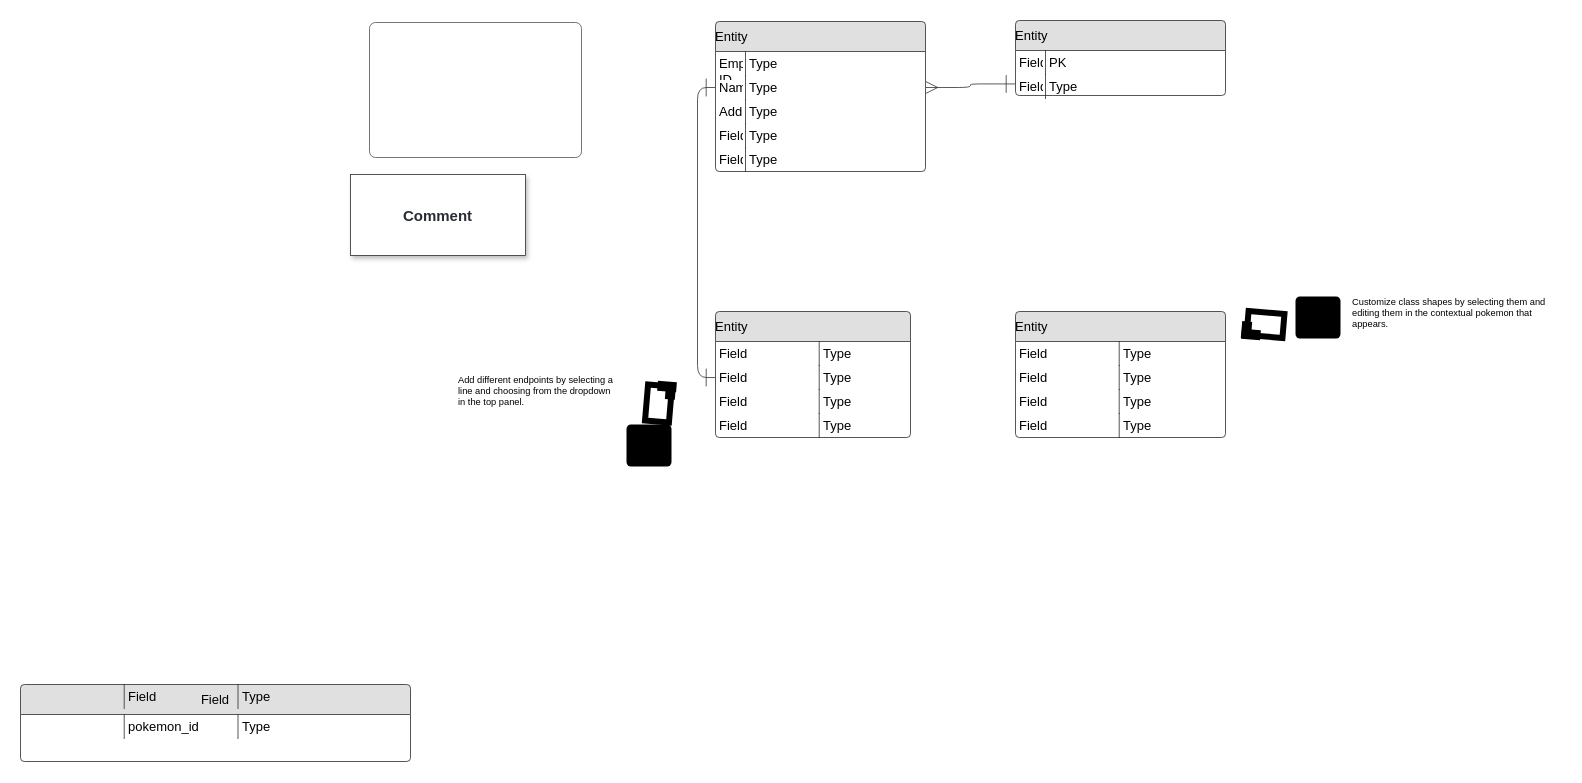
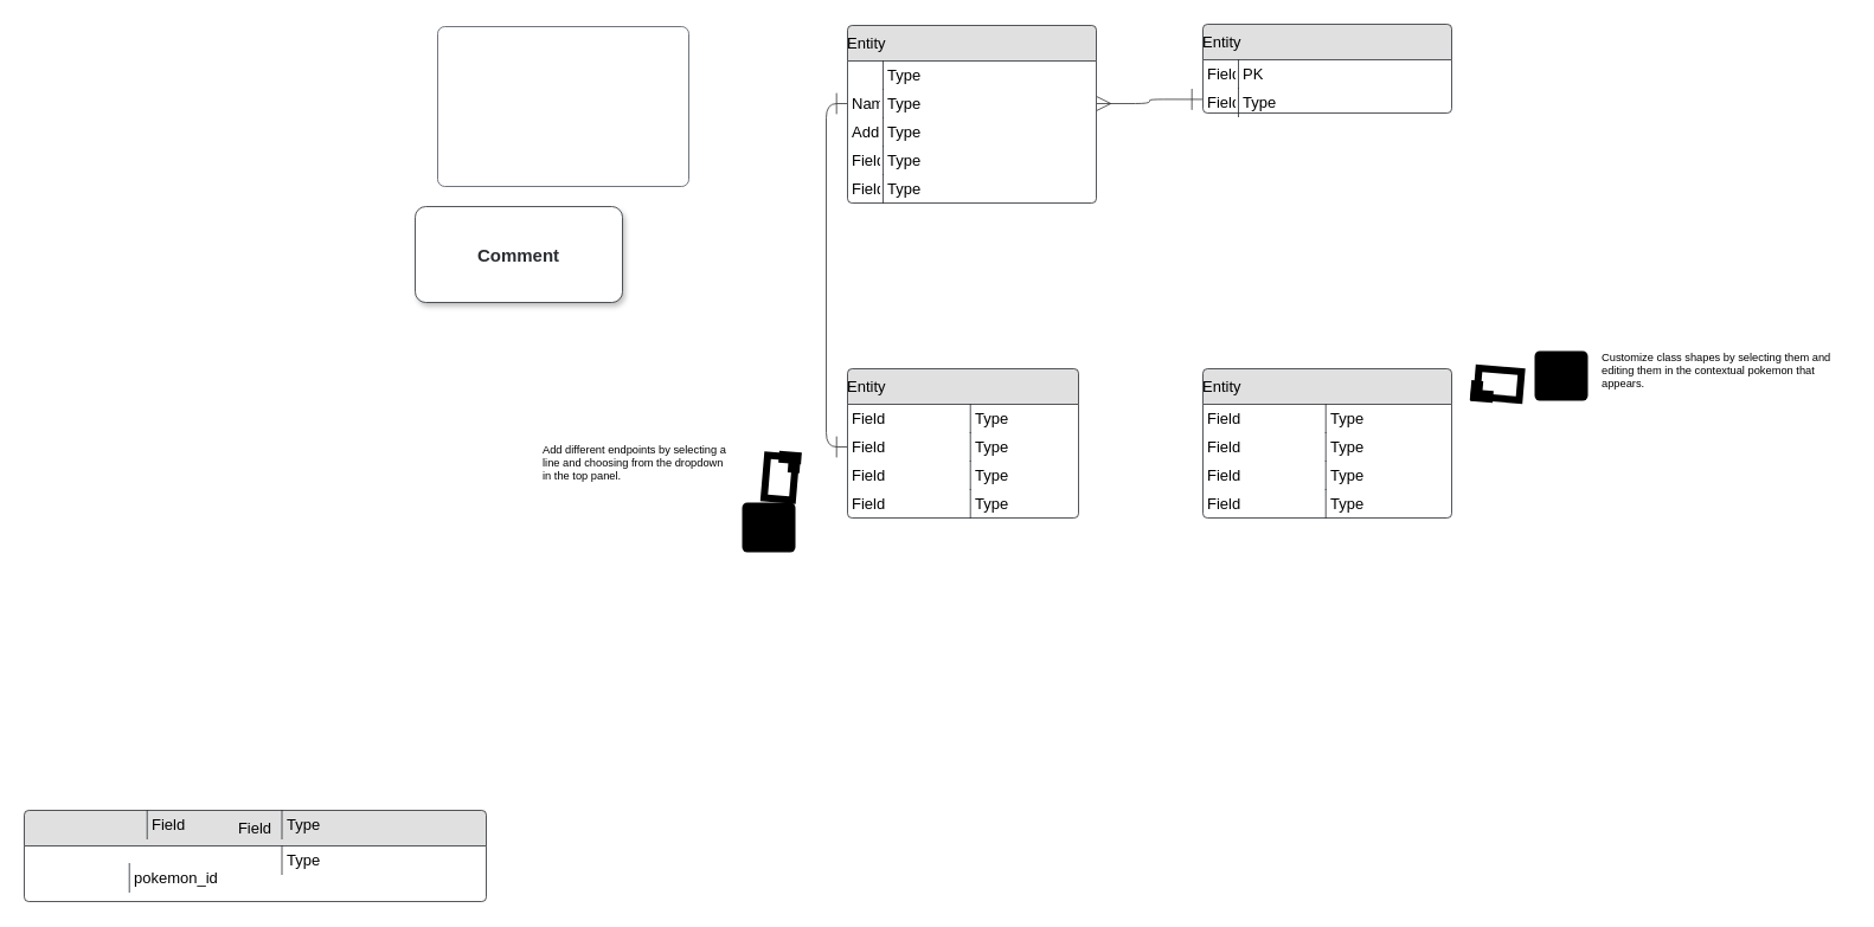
- <mxCell id="5" value="Employee ID" style="strokeColor=none;part=1;resizeHeight=0;align=left;verticalAlign=top;spacingLeft=4;spacingRight=4;overflow=hidden;rotatable=0;points=[[0,0.5],[1,0.5]];portConstraint=eastwest;swimlaneFillColor=#ffffff;whiteSpace=wrap;fontSize=13;fillColor=none;strokeOpacity=100;fillOpacity=100;spacing=0;rounded=1;absoluteArcSize=1;arcSize=7.5;strokeWidth=0.8;" vertex="1" parent="4"><mxGeometry y="30" width="30" height="24" as="geometry" /></mxCell>
- <mxCell id="54" value="Comment" style="html=1;overflow=block;blockSpacing=1;whiteSpace=wrap;fontSize=15;fontColor=#282c33;fontStyle=1;spacing=0;strokeColor=#282c33;strokeOpacity=100;fillOpacity=100;absoluteArcSize=1;arcSize=18;shadow=1;fillColor=#ffffff;strokeWidth=0.8;rounded=0;" vertex="1" parent="1"><mxGeometry x="350" y="174" width="175" height="81" as="geometry" /></mxCell>
+ <mxCell id="54" value="Comment" style="html=1;overflow=block;blockSpacing=1;whiteSpace=wrap;fontSize=15;fontColor=#282c33;fontStyle=1;spacing=0;strokeColor=#282c33;strokeOpacity=100;fillOpacity=100;rounded=1;absoluteArcSize=1;arcSize=18;shadow=1;fillColor=#ffffff;strokeWidth=0.8;" vertex="1" parent="1"><mxGeometry x="350" y="174" width="175" height="81" as="geometry" /></mxCell>
- <mxCell id="57" value="pokemon_id " style="shape=partialRectangle;top=0;right=0;bottom=0;part=1;resizeHeight=0;align=left;verticalAlign=top;spacingLeft=4;spacingRight=4;overflow=hidden;rotatable=0;points=[[0,0.5],[1,0.5]];portConstraint=eastwest;swimlaneFillColor=#ffffff;whiteSpace=wrap;fontSize=13;fillColor=none;strokeOpacity=100;fillOpacity=100;spacing=0;strokeColor=#282c33;rounded=1;absoluteArcSize=1;arcSize=7.5;strokeWidth=0.8;" vertex="1" parent="55"><mxGeometry x="103.71" y="30" width="113.79" height="24" as="geometry" /></mxCell>
+ <mxCell id="57" value="pokemon_id " style="shape=partialRectangle;top=0;right=0;bottom=0;part=1;resizeHeight=0;align=left;verticalAlign=top;spacingLeft=4;spacingRight=4;overflow=hidden;rotatable=0;points=[[0,0.5],[1,0.5]];portConstraint=eastwest;swimlaneFillColor=#ffffff;whiteSpace=wrap;fontSize=13;fillColor=none;strokeOpacity=100;fillOpacity=100;spacing=0;strokeColor=#282c33;rounded=1;absoluteArcSize=1;arcSize=7.5;strokeWidth=0.8;" vertex="1" parent="55"><mxGeometry x="88.71" y="45" width="113.79" height="24" as="geometry" /></mxCell>
